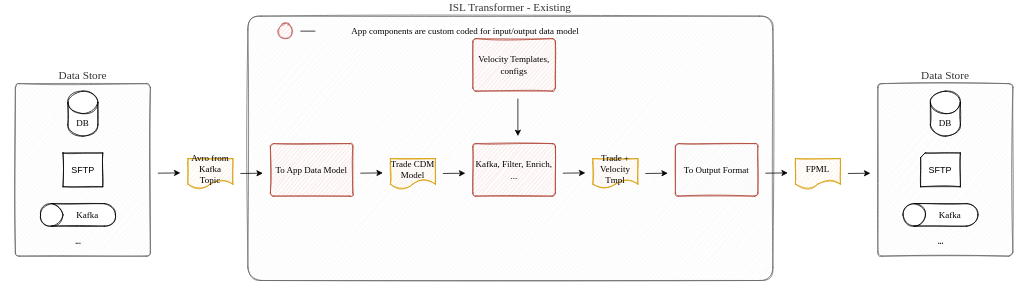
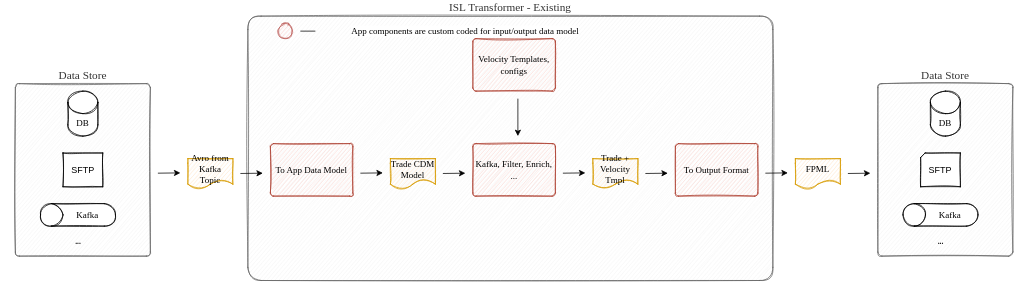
- <mxCell id="19" value="To Output Format" style="rounded=1;whiteSpace=wrap;html=1;comic=0;sketch=1;curveFitting=0.95;sketchStyle=rough;fontFamily=Verdana;arcSize=6;fillColor=#f5f5f5;strokeColor=#ae4132;" parent="1" vertex="1"><mxGeometry x="900" y="190" width="110" height="70" as="geometry" /></mxCell>
+ <mxCell id="19" value="To Output Format" style="rounded=1;whiteSpace=wrap;html=1;comic=0;sketch=1;curveFitting=0.95;sketchStyle=rough;fontFamily=Verdana;arcSize=6;fillColor=#fad9d5;strokeColor=#ae4132;" parent="1" vertex="1"><mxGeometry x="900" y="190" width="110" height="70" as="geometry" /></mxCell>
